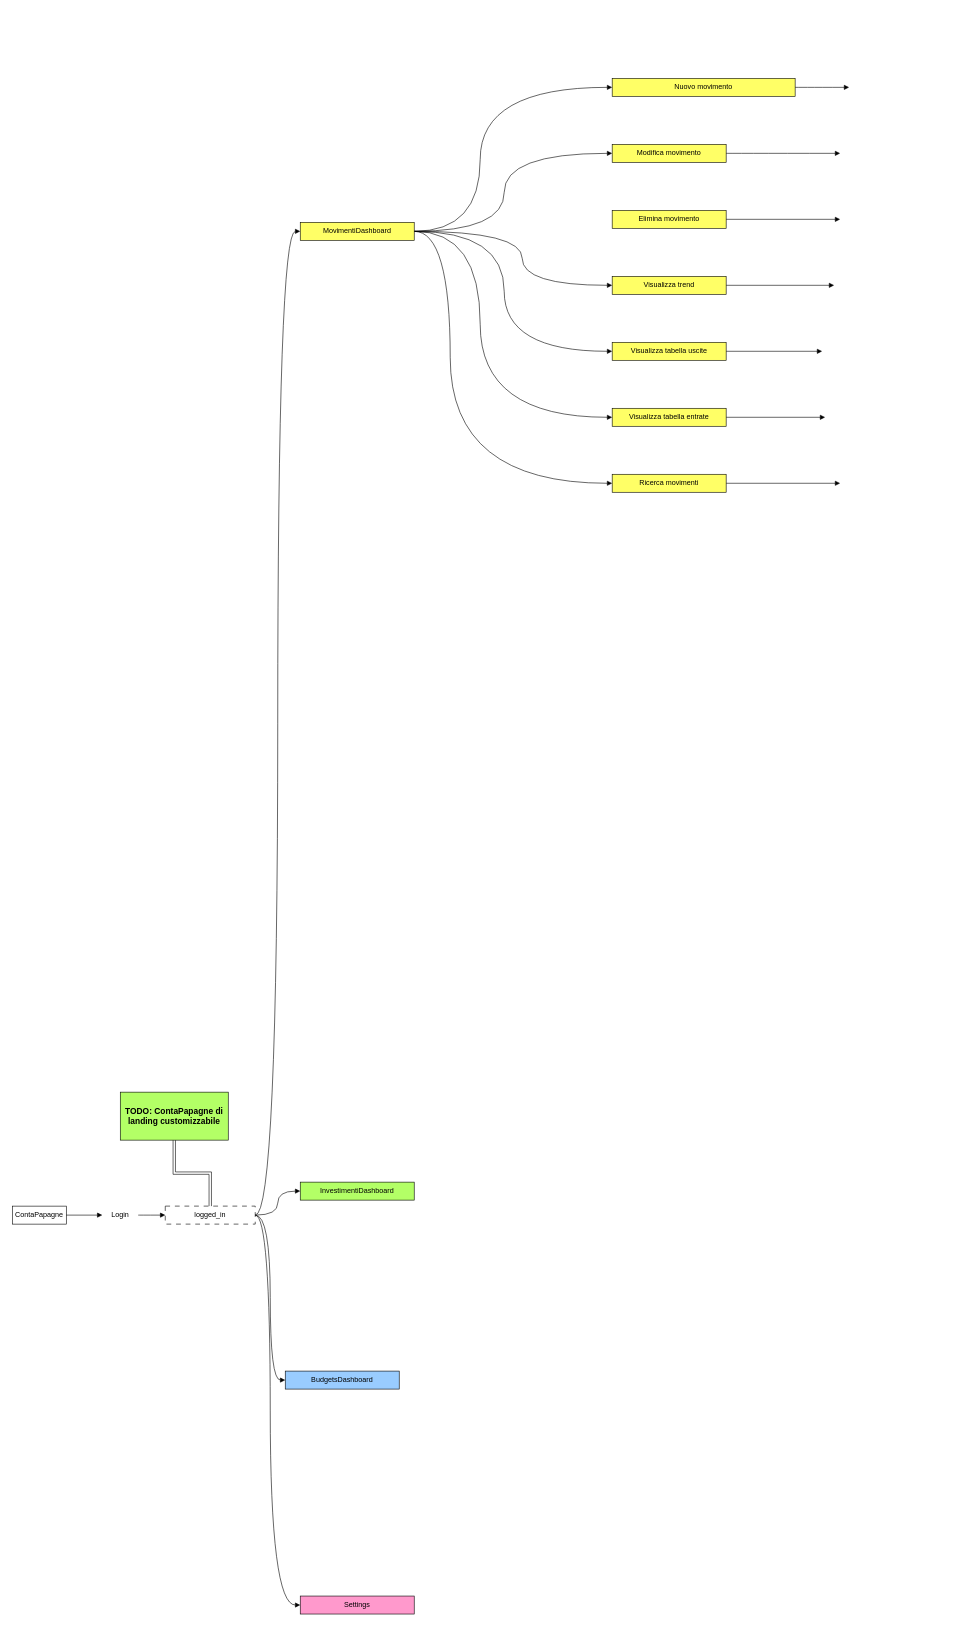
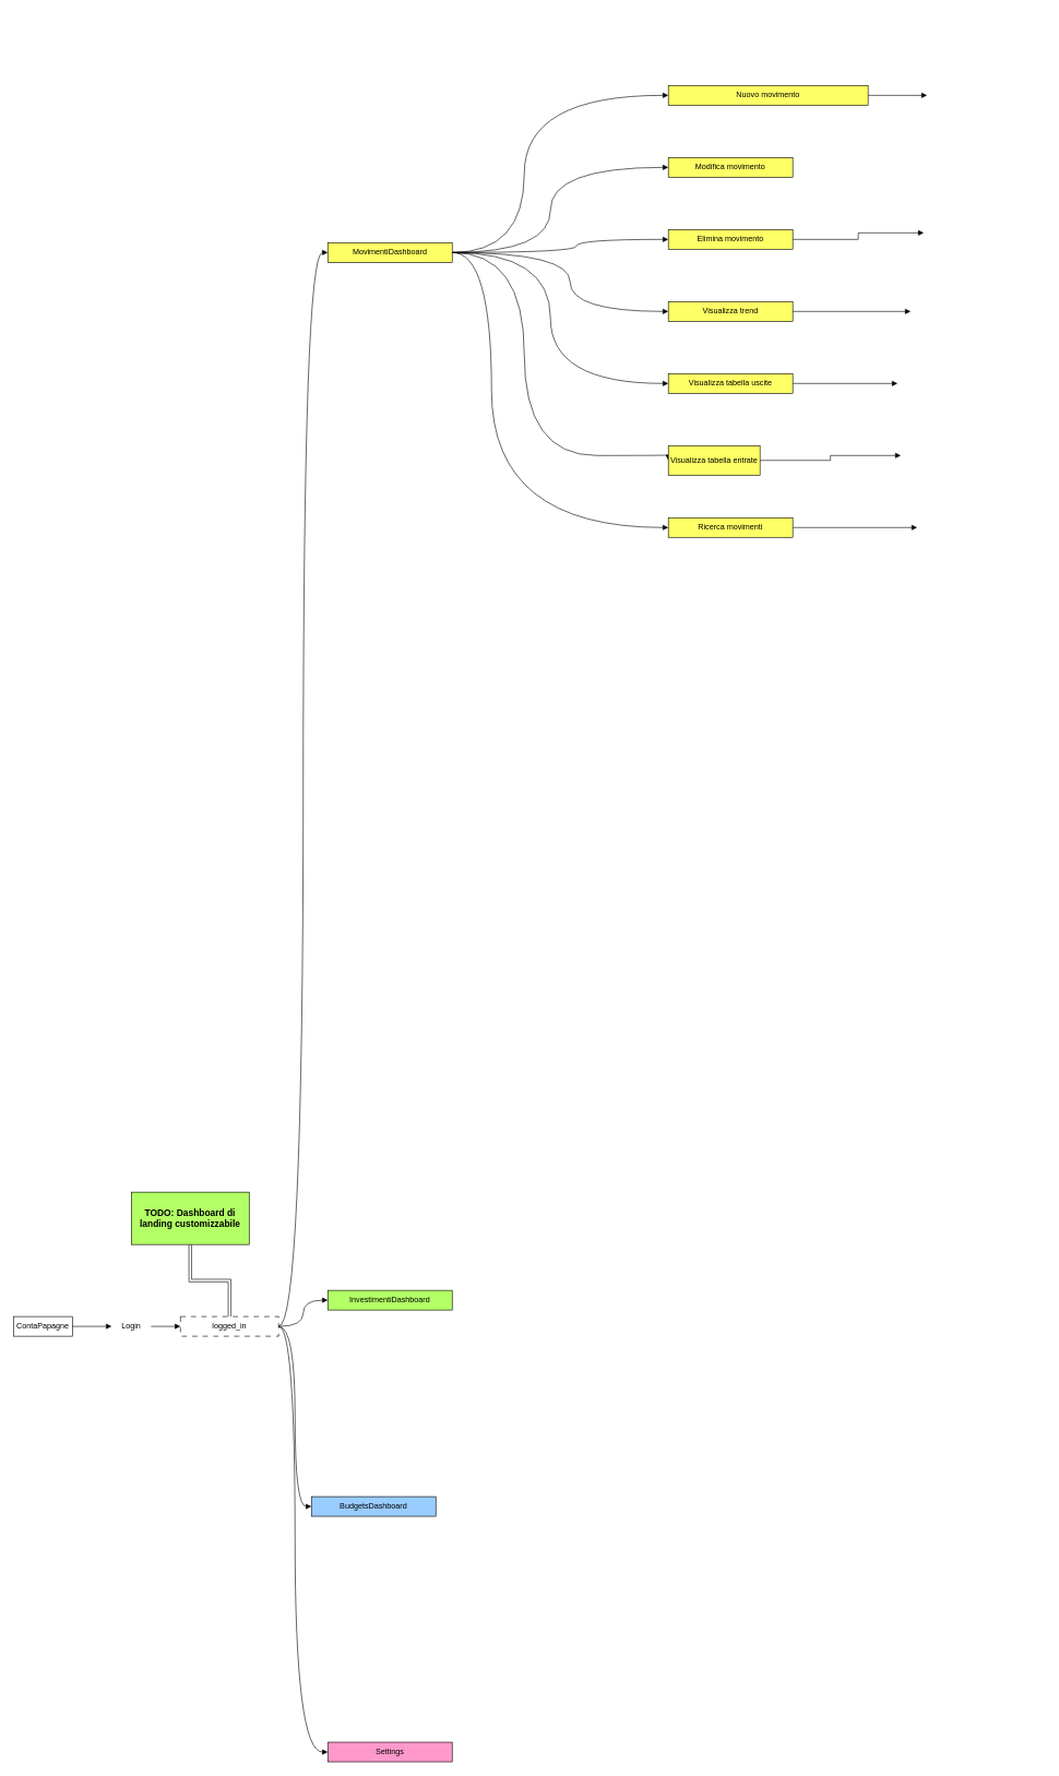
- <mxCell id="24" style="edgeStyle=orthogonalEdgeStyle;curved=1;rounded=0;orthogonalLoop=1;jettySize=auto;html=1;fontColor=#ffffff;endArrow=block;endFill=1;" edge="1" parent="1" source="25" target="38"><mxGeometry relative="1" as="geometry" /></mxCell>
- <mxCell id="41" value="/movimenti/deleteMovimento" style="text;html=1;strokeColor=none;fillColor=none;align=center;verticalAlign=middle;whiteSpace=wrap;rounded=0;fontColor=#ffffff;" vertex="1" parent="1"><mxGeometry x="1400" y="350" width="180" height="30" as="geometry" /></mxCell>
+ <mxCell id="41" value="/movimenti/deleteMovimento" style="text;html=1;strokeColor=none;fillColor=none;align=center;verticalAlign=middle;whiteSpace=wrap;rounded=0;fontColor=#ffffff;" vertex="1" parent="1"><mxGeometry x="1410" y="340" width="180" height="30" as="geometry" /></mxCell>
+ <mxCell id="8" style="edgeStyle=orthogonalEdgeStyle;curved=1;rounded=0;orthogonalLoop=1;jettySize=auto;html=1;entryX=0;entryY=0.5;entryDx=0;entryDy=0;fontColor=#000000;endArrow=block;endFill=1;" edge="1" parent="1" source="13" target="27"><mxGeometry relative="1" as="geometry"><Array as="points"><mxPoint x="880" y="385" /><mxPoint x="880" y="365" /></Array></mxGeometry></mxCell>
- <mxCell id="31" value="Visualizza tabella entrate" style="text;html=1;strokeColor=default;fillColor=#FFFF66;align=center;verticalAlign=middle;whiteSpace=wrap;rounded=0;fontColor=#000000;" vertex="1" parent="1"><mxGeometry x="1020" y="680" width="190" height="30" as="geometry" /></mxCell>
+ <mxCell id="31" value="Visualizza tabella entrate" style="text;html=1;strokeColor=default;fillColor=#FFFF66;align=center;verticalAlign=middle;whiteSpace=wrap;rounded=0;fontColor=#000000;" vertex="1" parent="1"><mxGeometry x="1020" y="680" width="140" height="45" as="geometry" /></mxCell>
- <mxCell id="40" value="TODO: ContaPapagne di landing customizzabile" style="text;html=1;strokeColor=default;fillColor=#B3FF66;align=center;verticalAlign=middle;whiteSpace=wrap;rounded=0;fontColor=#000000;fontStyle=1;fontSize=14;" vertex="1" parent="1"><mxGeometry x="200" y="1820" width="180" height="80" as="geometry" /></mxCell>
+ <mxCell id="40" value="TODO: Dashboard di landing customizzabile" style="text;html=1;strokeColor=default;fillColor=#B3FF66;align=center;verticalAlign=middle;whiteSpace=wrap;rounded=0;fontColor=#000000;fontStyle=1;fontSize=14;" vertex="1" parent="1"><mxGeometry x="200" y="1820" width="180" height="80" as="geometry" /></mxCell>
